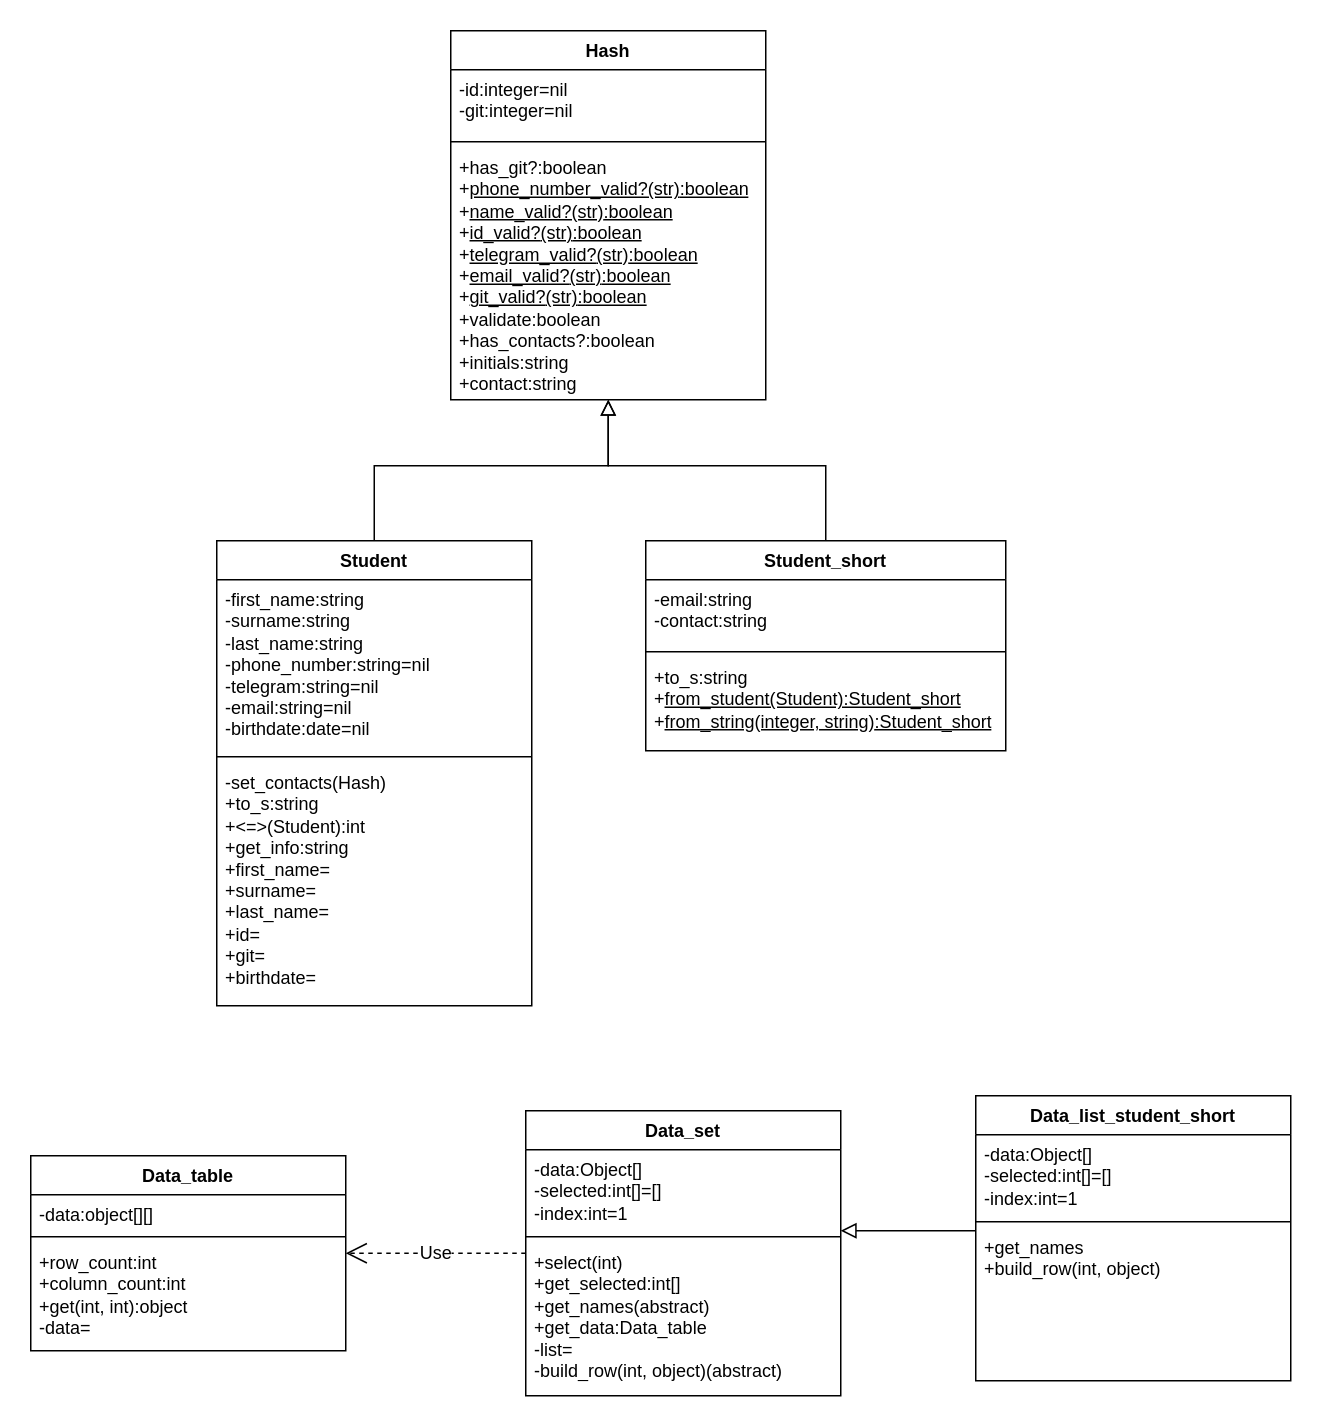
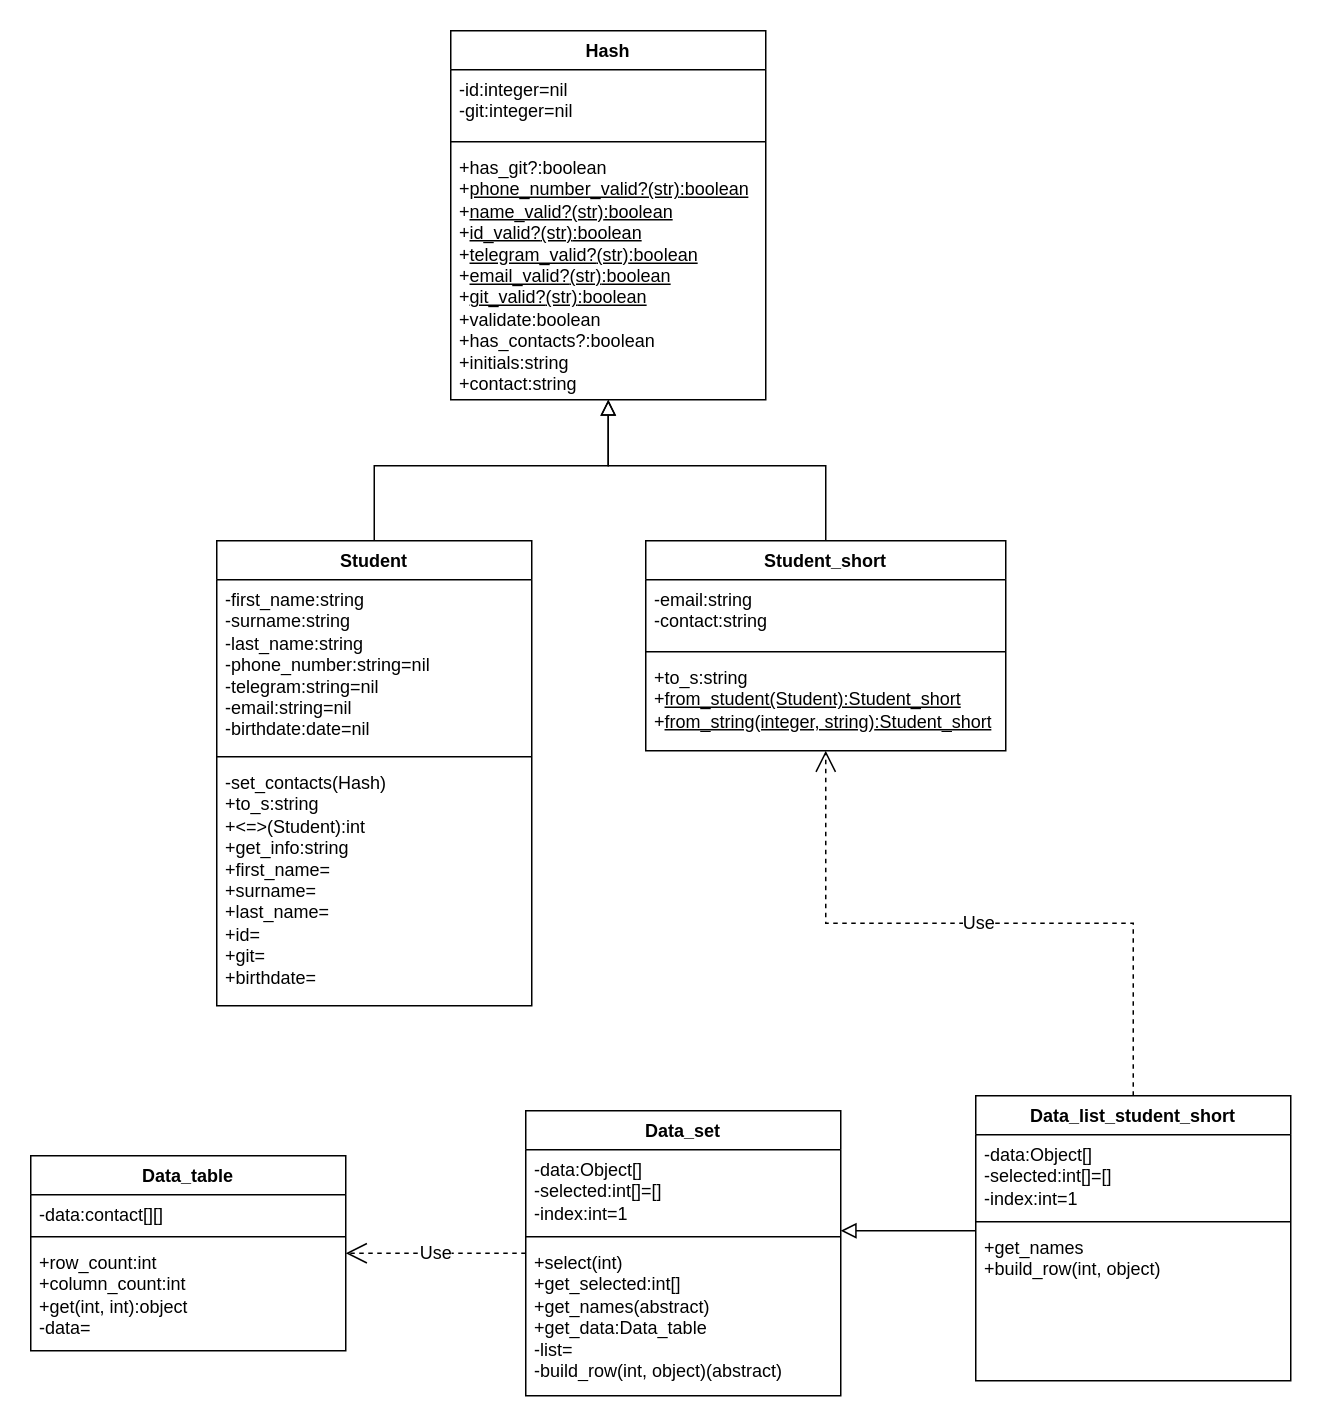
+ <mxCell id="30" value="Use" style="endArrow=open;endSize=12;dashed=1;html=1;rounded=0;fontSize=12;edgeStyle=orthogonalEdgeStyle;" edge="1" parent="1" source="24" target="12"><mxGeometry width="160" relative="1" as="geometry"><mxPoint x="780" y="660" as="sourcePoint" /><mxPoint x="660" y="660" as="targetPoint" /></mxGeometry></mxCell>
- <mxCell id="17" value="&lt;div&gt;-data:object[][]&lt;/div&gt;" style="text;strokeColor=none;fillColor=none;align=left;verticalAlign=top;spacingLeft=4;spacingRight=4;overflow=hidden;rotatable=0;points=[[0,0.5],[1,0.5]];portConstraint=eastwest;whiteSpace=wrap;html=1;" vertex="1" parent="16"><mxGeometry y="26" width="210" height="24" as="geometry" /></mxCell>
+ <mxCell id="17" value="&lt;div&gt;-data:contact[][]&lt;/div&gt;" style="text;strokeColor=none;fillColor=none;align=left;verticalAlign=top;spacingLeft=4;spacingRight=4;overflow=hidden;rotatable=0;points=[[0,0.5],[1,0.5]];portConstraint=eastwest;whiteSpace=wrap;html=1;" vertex="1" parent="16"><mxGeometry y="26" width="210" height="24" as="geometry" /></mxCell>
